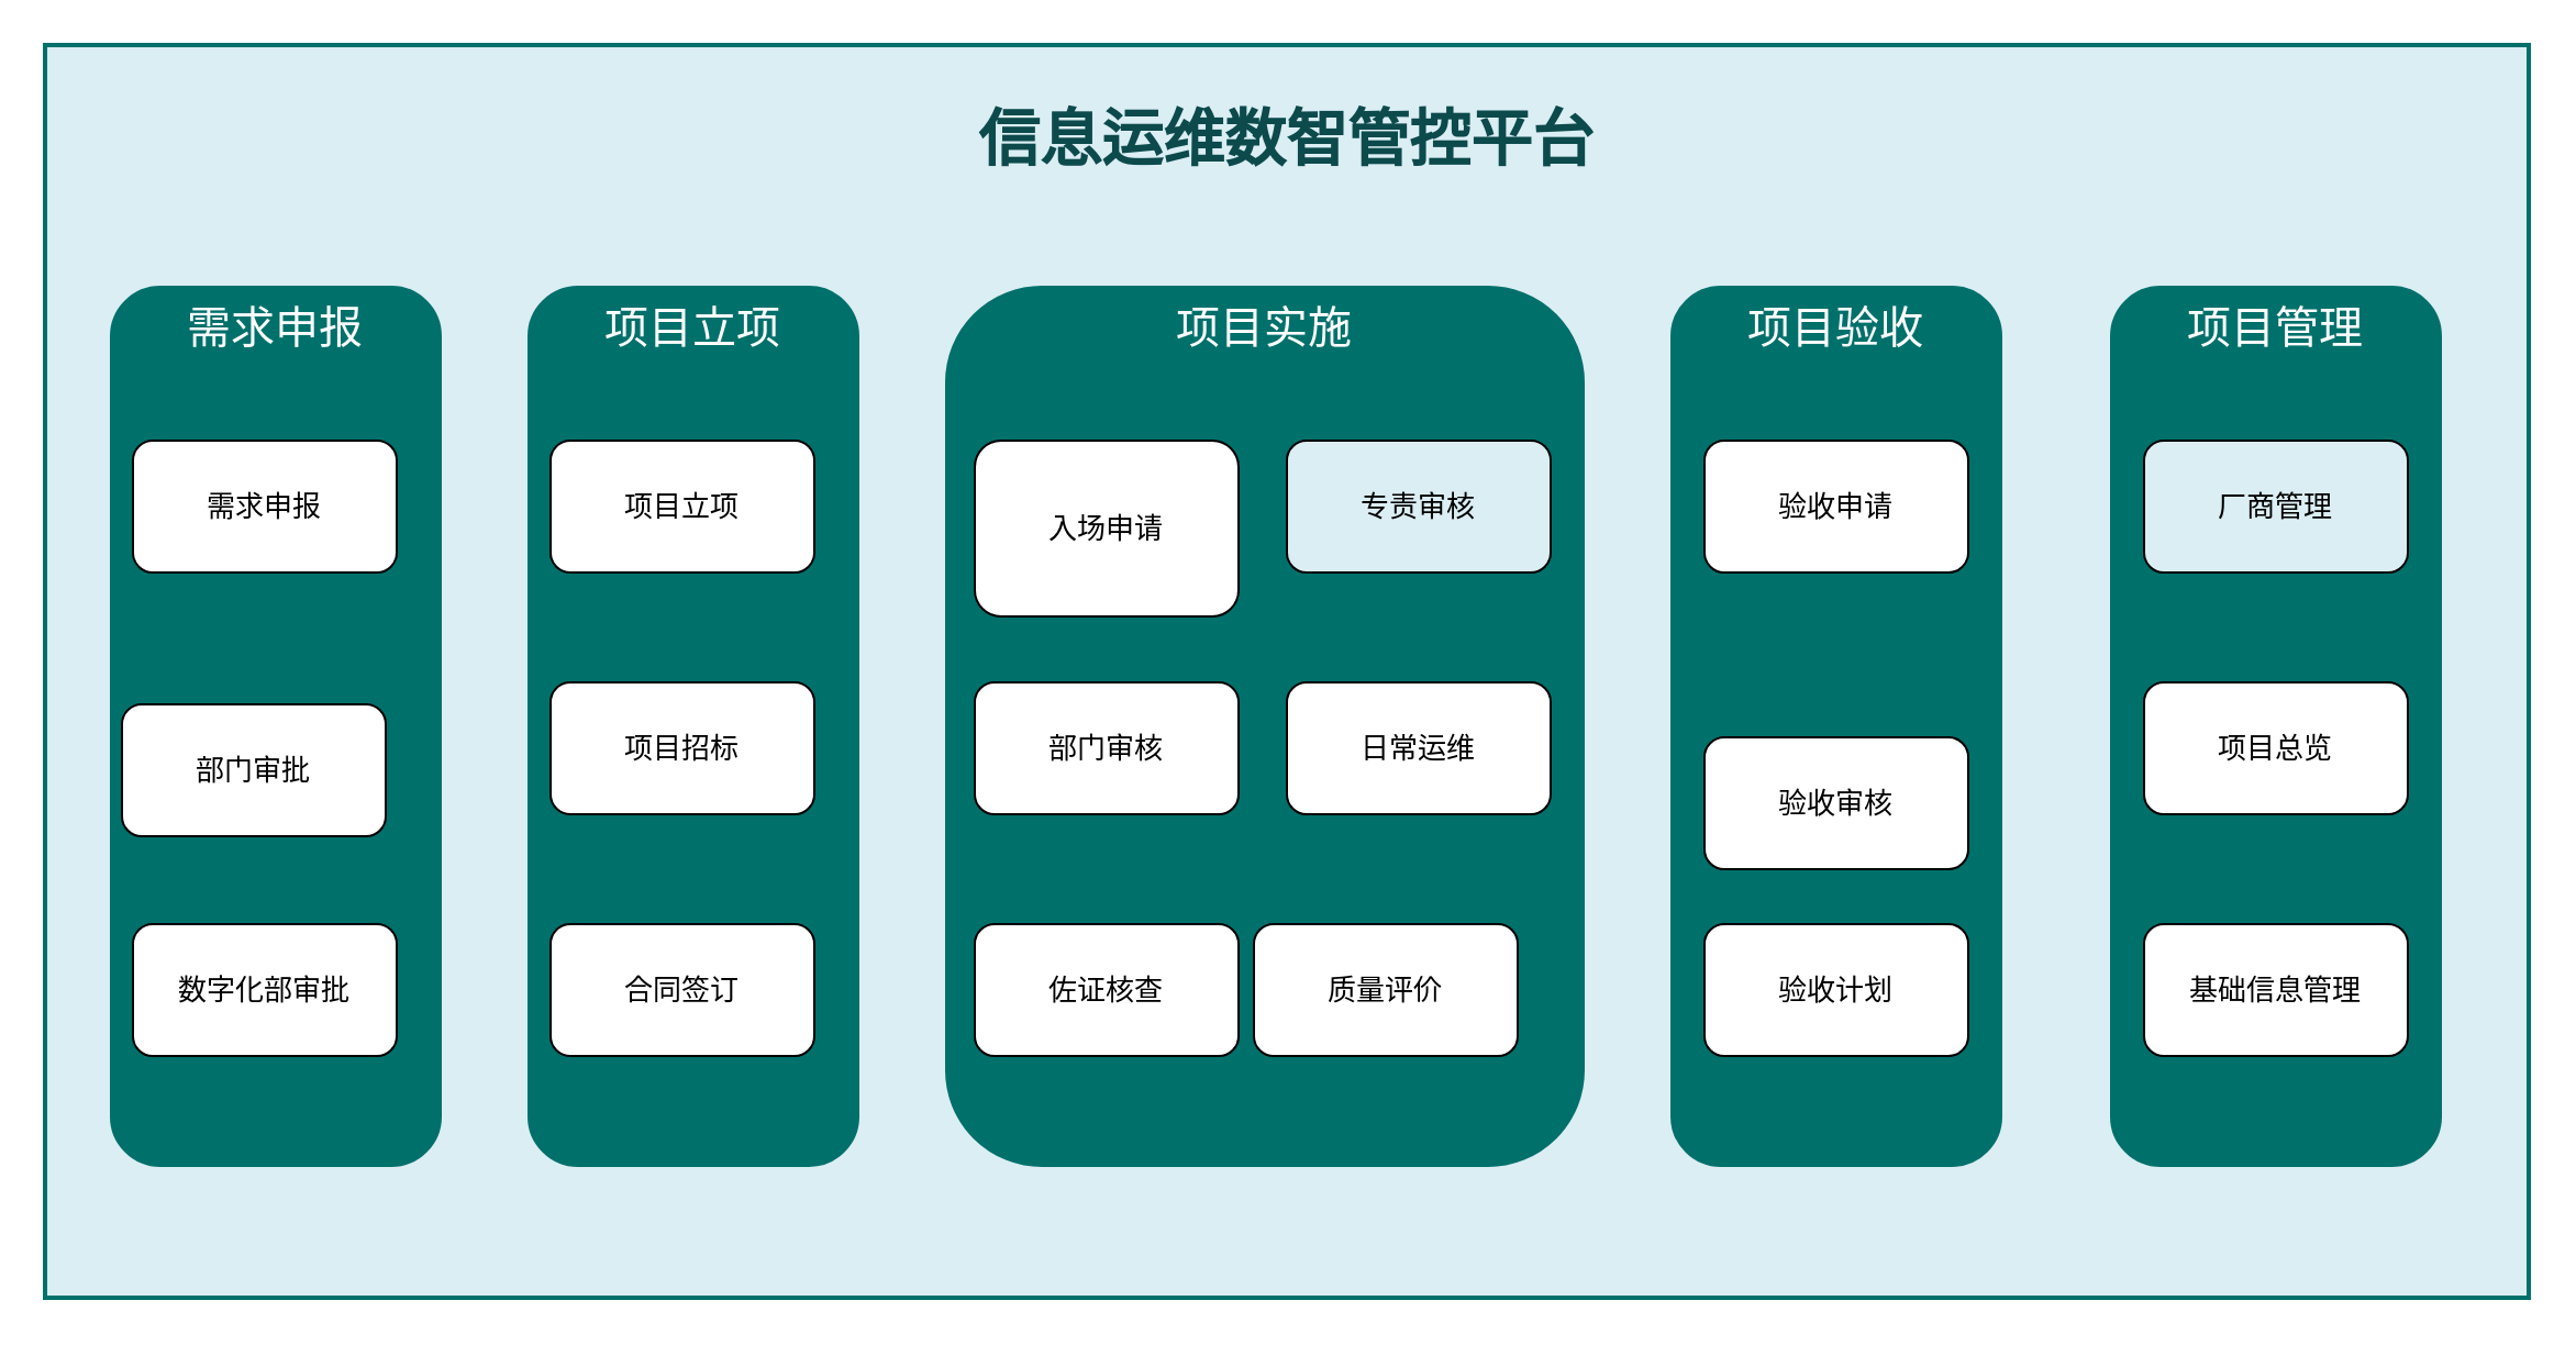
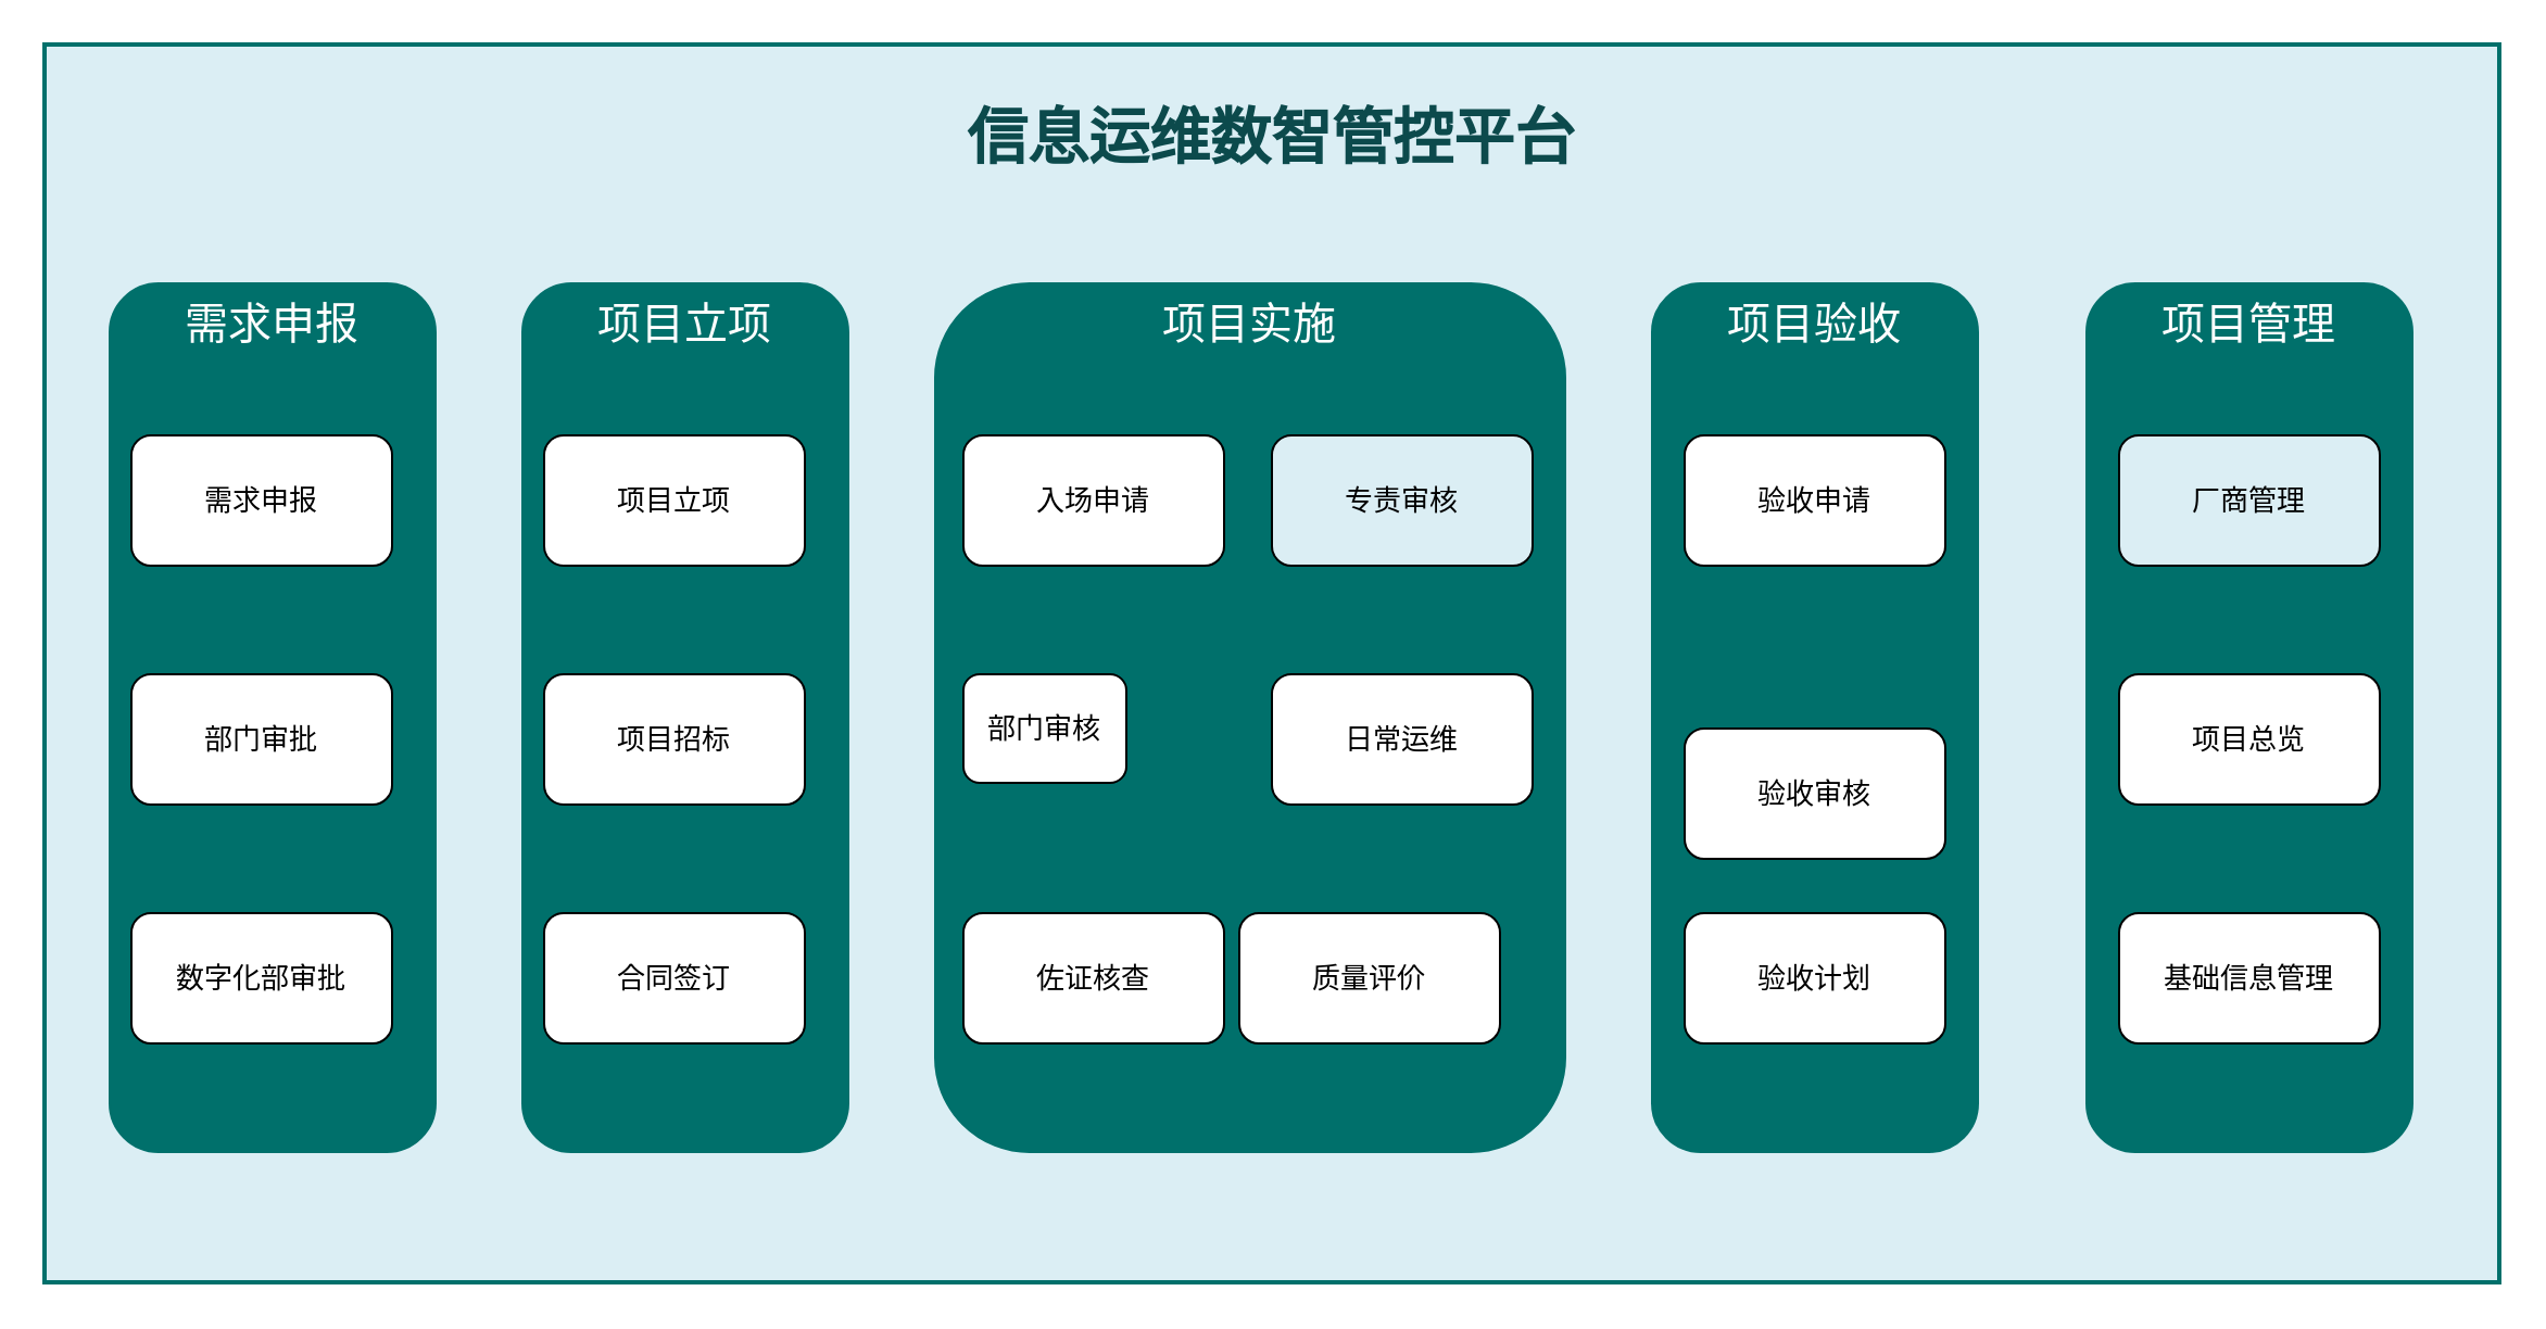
- <mxCell id="8" value="入场申请" style="rounded=1;whiteSpace=wrap;html=1;fontSize=13;" parent="1" vertex="1"><mxGeometry x="443" y="200" width="120" height="80" as="geometry" /></mxCell>
+ <mxCell id="8" value="入场申请" style="rounded=1;whiteSpace=wrap;html=1;fontSize=13;" parent="1" vertex="1"><mxGeometry x="443" y="200" width="120" height="60" as="geometry" /></mxCell>
- <mxCell id="10" value="部门审核" style="rounded=1;whiteSpace=wrap;html=1;fontSize=13;" parent="1" vertex="1"><mxGeometry x="443" y="310" width="120" height="60" as="geometry" /></mxCell>
+ <mxCell id="10" value="部门审核" style="rounded=1;whiteSpace=wrap;html=1;fontSize=13;" parent="1" vertex="1"><mxGeometry x="443" y="310" width="75" height="50" as="geometry" /></mxCell>
- <mxCell id="5" value="部门审批" style="rounded=1;whiteSpace=wrap;html=1;fontSize=13;" parent="1" vertex="1"><mxGeometry x="55" y="320" width="120" height="60" as="geometry" /></mxCell>
+ <mxCell id="5" value="部门审批" style="rounded=1;whiteSpace=wrap;html=1;fontSize=13;" parent="1" vertex="1"><mxGeometry x="60" y="310" width="120" height="60" as="geometry" /></mxCell>
